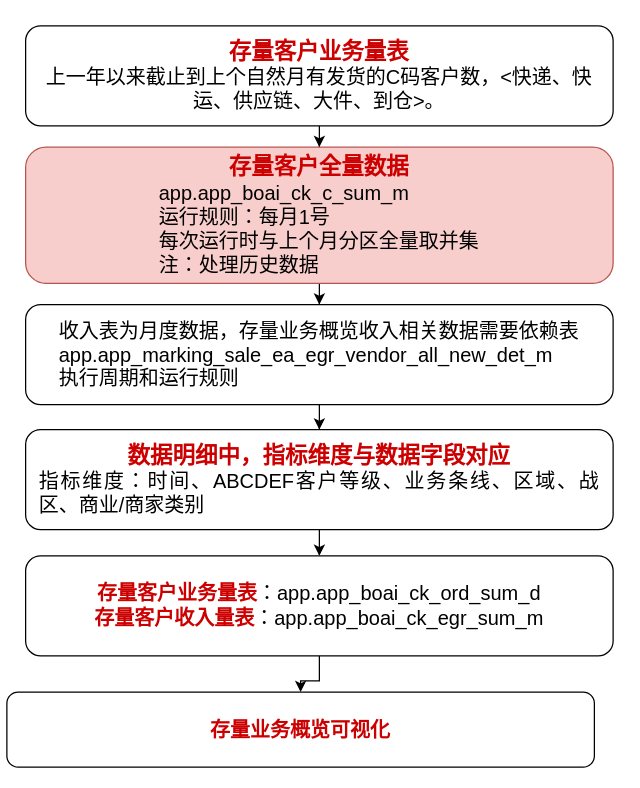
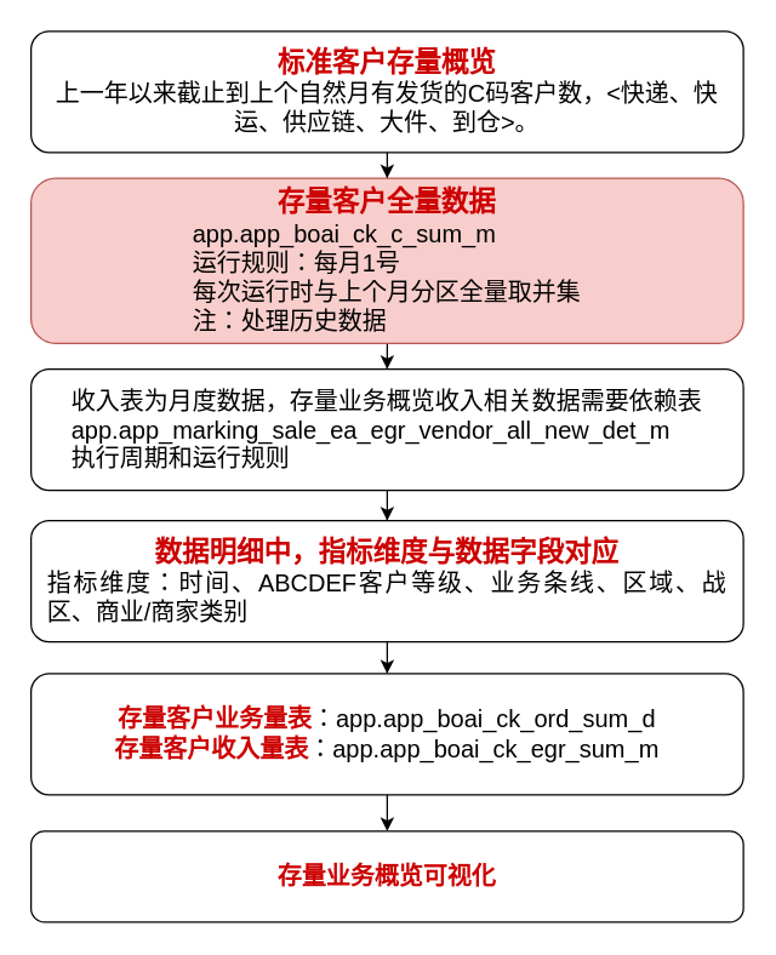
- <mxCell id="3" value="&lt;div style=&quot;&quot;&gt;&lt;/div&gt;&lt;div style=&quot;font-size: 18px;&quot;&gt;&lt;font color=&quot;#cc0000&quot; style=&quot;font-size: 18px;&quot;&gt;&lt;b&gt;存量客户业务量表&lt;/b&gt;&lt;/font&gt;&lt;/div&gt;&lt;div style=&quot;&quot;&gt;&lt;font style=&quot;font-size: 16px;&quot;&gt;上一年以来截止到上个自然月有发货的C码客户数，&amp;lt;快递、快运、供应链、大件、到仓&amp;gt;。&lt;/font&gt;&lt;/div&gt;" style="rounded=1;whiteSpace=wrap;html=1;horizontal=1;spacingLeft=10;spacingRight=10;" parent="1" vertex="1"><mxGeometry x="20" y="20" width="470" height="80" as="geometry" /></mxCell>
+ <mxCell id="3" value="&lt;div style=&quot;&quot;&gt;&lt;/div&gt;&lt;div style=&quot;font-size: 18px;&quot;&gt;&lt;font color=&quot;#cc0000&quot; style=&quot;font-size: 18px;&quot;&gt;&lt;b&gt;标准客户存量概览&lt;/b&gt;&lt;/font&gt;&lt;/div&gt;&lt;div style=&quot;&quot;&gt;&lt;font style=&quot;font-size: 16px;&quot;&gt;上一年以来截止到上个自然月有发货的C码客户数，&amp;lt;快递、快运、供应链、大件、到仓&amp;gt;。&lt;/font&gt;&lt;/div&gt;" style="rounded=1;whiteSpace=wrap;html=1;horizontal=1;spacingLeft=10;spacingRight=10;" parent="1" vertex="1"><mxGeometry x="20" y="20" width="470" height="80" as="geometry" /></mxCell>
- <mxCell id="12" value="&lt;div style=&quot;font-size: 16px;&quot;&gt;&lt;font color=&quot;#cc0000&quot;&gt;&lt;b&gt;存量业务概览可视化&lt;/b&gt;&lt;/font&gt;&lt;/div&gt;" style="rounded=1;whiteSpace=wrap;html=1;horizontal=1;spacingLeft=10;spacingRight=10;fontSize=16;" parent="1" vertex="1"><mxGeometry x="5" y="553" width="470" height="60" as="geometry" /></mxCell>
+ <mxCell id="12" value="&lt;div style=&quot;font-size: 16px;&quot;&gt;&lt;font color=&quot;#cc0000&quot;&gt;&lt;b&gt;存量业务概览可视化&lt;/b&gt;&lt;/font&gt;&lt;/div&gt;" style="rounded=1;whiteSpace=wrap;html=1;horizontal=1;spacingLeft=10;spacingRight=10;fontSize=16;" parent="1" vertex="1"><mxGeometry x="20" y="548" width="470" height="60" as="geometry" /></mxCell>
